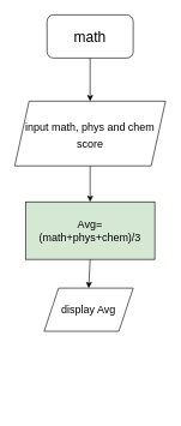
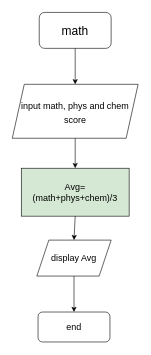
+ <mxCell id="9" value="" style="endArrow=classic;html=1;rounded=0;fontSize=15;exitX=0.5;exitY=1;exitDx=0;exitDy=0;entryX=0.5;entryY=0;entryDx=0;entryDy=0;" edge="1" parent="1" source="7" target="10"><mxGeometry width="50" height="50" relative="1" as="geometry"><mxPoint x="125" y="350" as="sourcePoint" /><mxPoint x="123" y="500" as="targetPoint" /></mxGeometry></mxCell>
+ <mxCell id="10" value="end" style="rounded=1;whiteSpace=wrap;html=1;fontSize=15;" vertex="1" parent="1"><mxGeometry x="63" y="520" width="120" height="50" as="geometry" /></mxCell>
